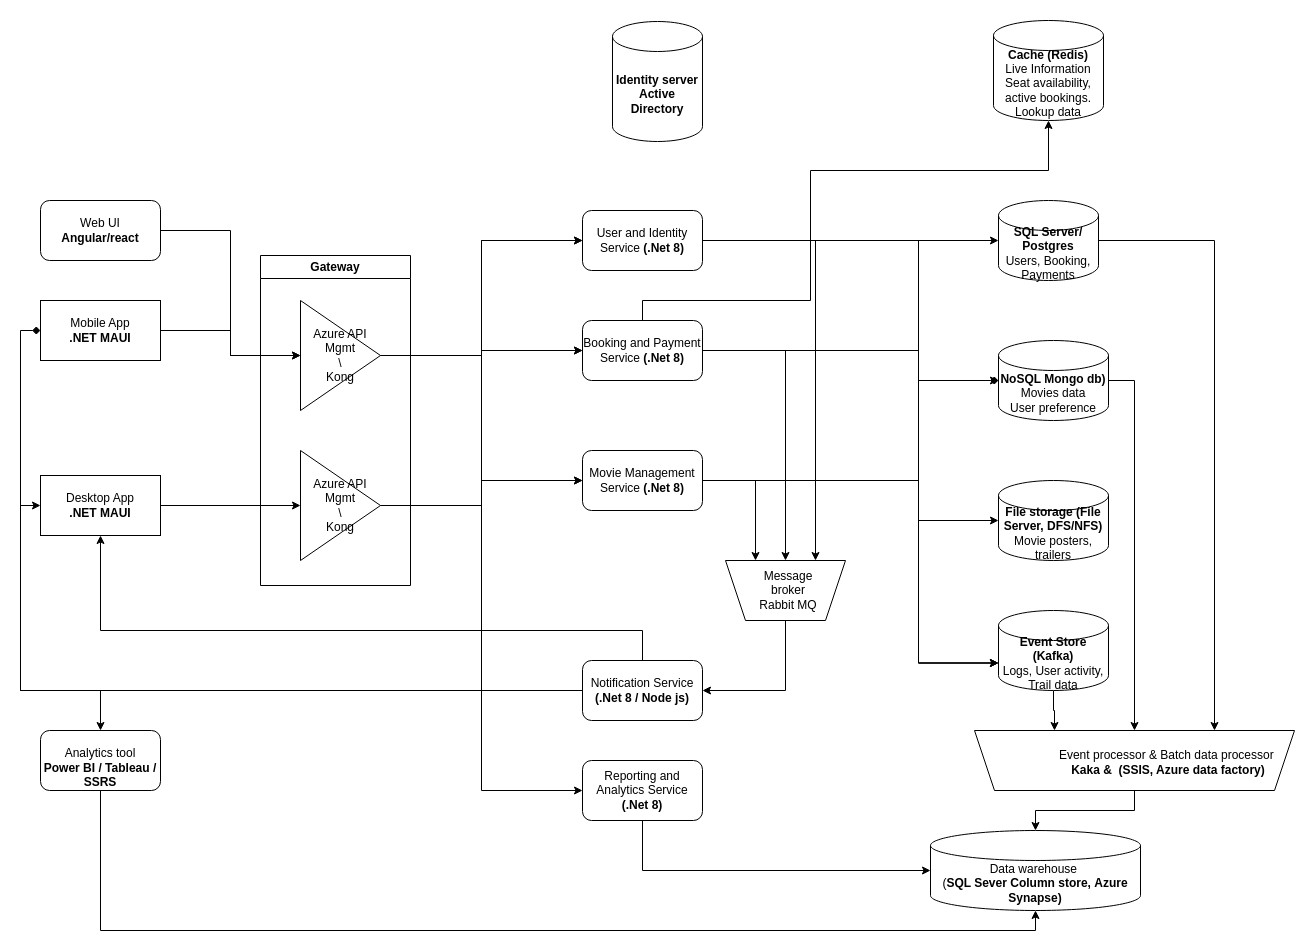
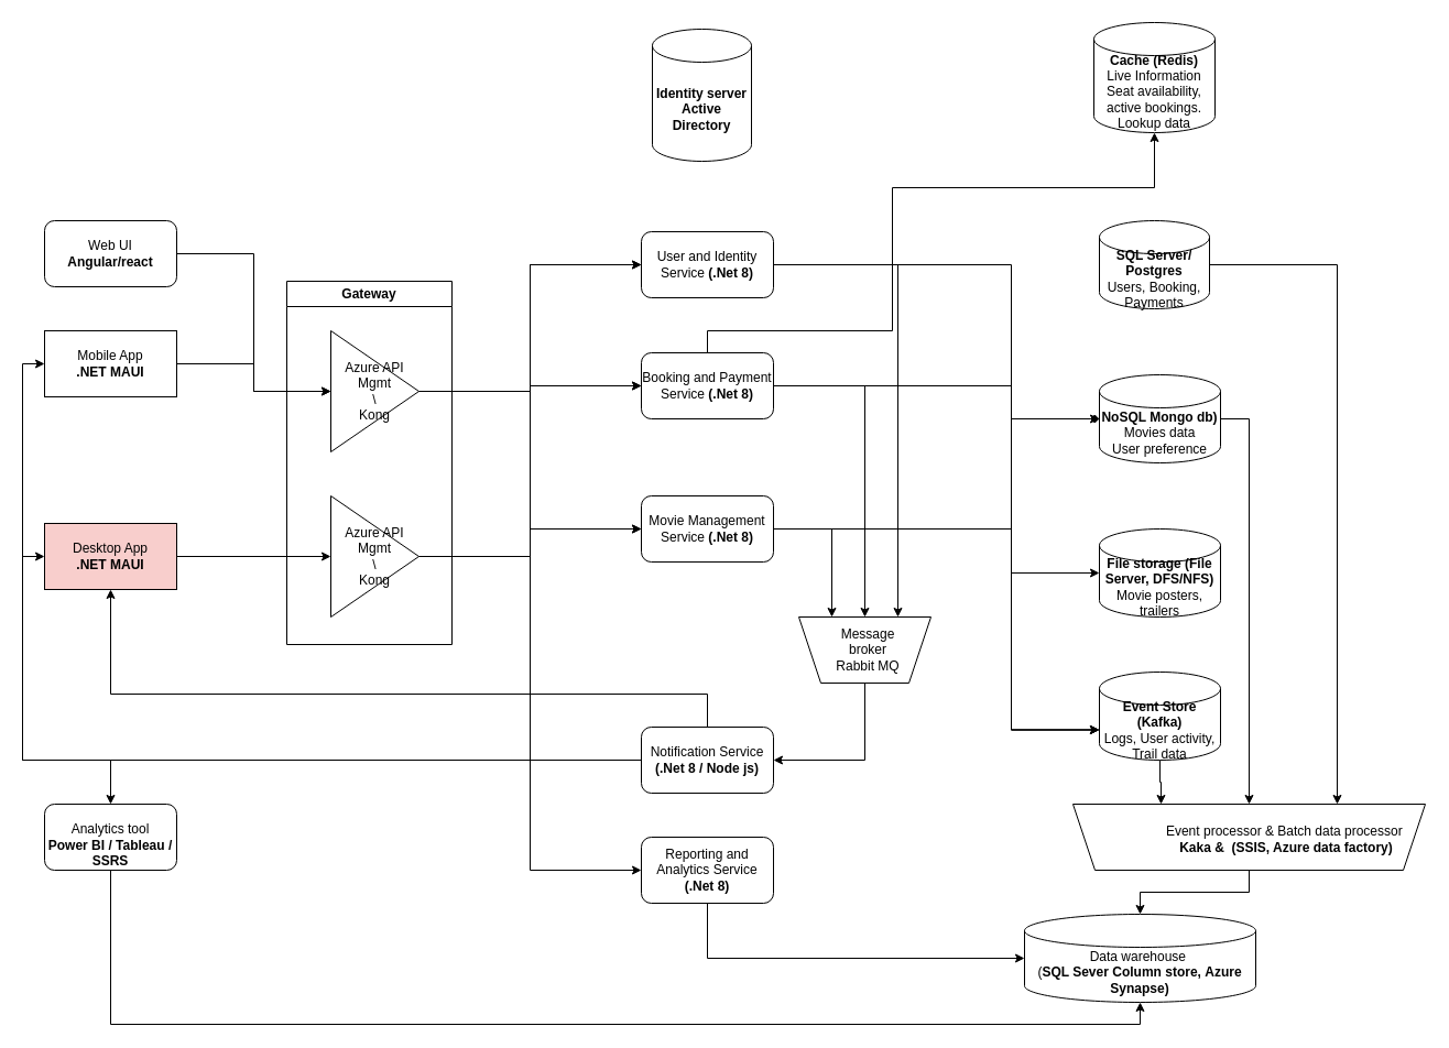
- <mxCell id="54" value="&lt;b&gt;Identity server&lt;/b&gt;&lt;div&gt;&lt;b&gt;Active Directory&lt;/b&gt;&lt;/div&gt;" style="shape=cylinder3;whiteSpace=wrap;html=1;boundedLbl=1;backgroundOutline=1;size=15;" vertex="1" parent="1"><mxGeometry x="612" y="21" width="90" height="120" as="geometry" /></mxCell>
+ <mxCell id="54" value="&lt;b&gt;Identity server&lt;/b&gt;&lt;div&gt;&lt;b&gt;Active Directory&lt;/b&gt;&lt;/div&gt;" style="shape=cylinder3;whiteSpace=wrap;html=1;boundedLbl=1;backgroundOutline=1;size=15;" vertex="1" parent="1"><mxGeometry x="592" y="26" width="90" height="120" as="geometry" /></mxCell>
- <mxCell id="33" style="edgeStyle=orthogonalEdgeStyle;rounded=0;orthogonalLoop=1;jettySize=auto;html=1;entryX=0;entryY=0.5;entryDx=0;entryDy=0;entryPerimeter=0;" parent="1" source="22" target="26" edge="1"><mxGeometry relative="1" as="geometry" /></mxCell>
- <mxCell id="17" style="edgeStyle=orthogonalEdgeStyle;rounded=0;orthogonalLoop=1;jettySize=auto;html=1;entryX=0;entryY=0.5;entryDx=0;entryDy=0;exitX=0;exitY=0.5;exitDx=0;exitDy=0;endArrow=diamond;" edge="1" parent="1" source="20" target="5"><mxGeometry relative="1" as="geometry"><Array as="points"><mxPoint x="20" y="690" /><mxPoint x="20" y="330" /></Array></mxGeometry></mxCell>
+ <mxCell id="17" style="edgeStyle=orthogonalEdgeStyle;rounded=0;orthogonalLoop=1;jettySize=auto;html=1;entryX=0;entryY=0.5;entryDx=0;entryDy=0;exitX=0;exitY=0.5;exitDx=0;exitDy=0;" edge="1" parent="1" source="20" target="5"><mxGeometry relative="1" as="geometry"><Array as="points"><mxPoint x="20" y="690" /><mxPoint x="20" y="330" /></Array></mxGeometry></mxCell>
- <mxCell id="7" value="Desktop App&lt;div&gt;&lt;b&gt;.NET MAUI&lt;/b&gt;&lt;/div&gt;" style="rounded=0;whiteSpace=wrap;html=1;" parent="1" vertex="1"><mxGeometry x="40" y="475" width="120" height="60" as="geometry" /></mxCell>
+ <mxCell id="7" value="Desktop App&lt;div&gt;&lt;b&gt;.NET MAUI&lt;/b&gt;&lt;/div&gt;" style="rounded=0;whiteSpace=wrap;html=1;fillColor=#f8cecc;" parent="1" vertex="1"><mxGeometry x="40" y="475" width="120" height="60" as="geometry" /></mxCell>
